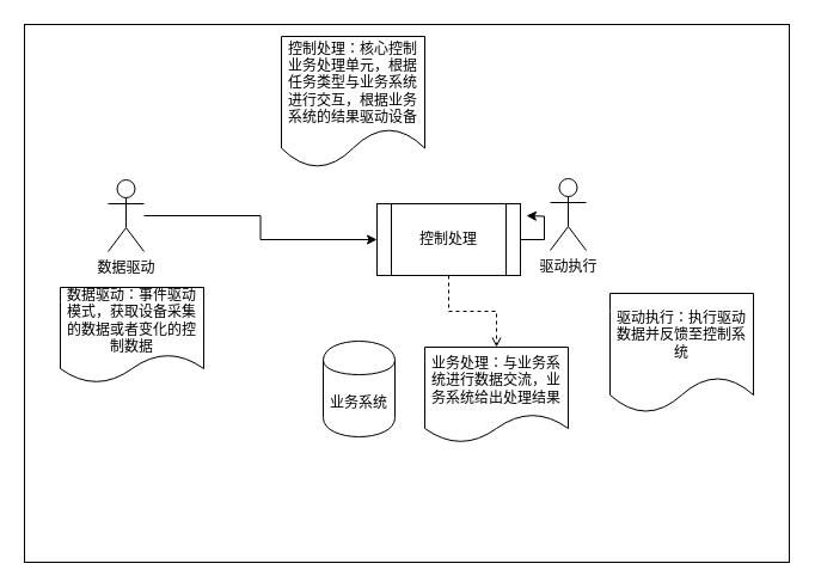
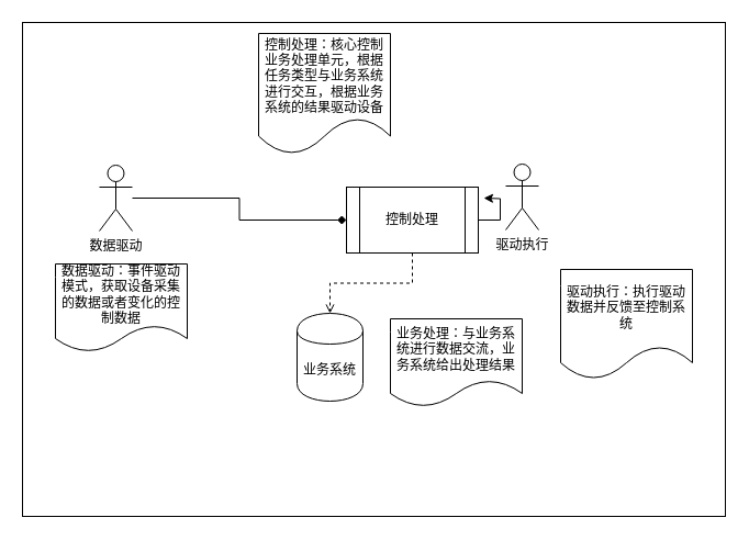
- <mxCell id="3" style="edgeStyle=orthogonalEdgeStyle;rounded=0;orthogonalLoop=1;jettySize=auto;html=1;entryX=0;entryY=0.5;entryDx=0;entryDy=0;" edge="1" parent="1" source="4" target="7"><mxGeometry relative="1" as="geometry" /></mxCell>
+ <mxCell id="3" style="edgeStyle=orthogonalEdgeStyle;rounded=0;orthogonalLoop=1;jettySize=auto;html=1;entryX=0;entryY=0.5;entryDx=0;entryDy=0;endArrow=diamond;" edge="1" parent="1" source="4" target="7"><mxGeometry relative="1" as="geometry" /></mxCell>
- <mxCell id="5" style="edgeStyle=orthogonalEdgeStyle;rounded=0;orthogonalLoop=1;jettySize=auto;html=1;dashed=1;endArrow=open;endFill=0;" edge="1" parent="1" source="7" target="10"><mxGeometry relative="1" as="geometry" /></mxCell>
+ <mxCell id="5" style="edgeStyle=orthogonalEdgeStyle;rounded=0;orthogonalLoop=1;jettySize=auto;html=1;dashed=1;endArrow=open;endFill=0;" edge="1" parent="1" source="7" target="8"><mxGeometry relative="1" as="geometry" /></mxCell>
